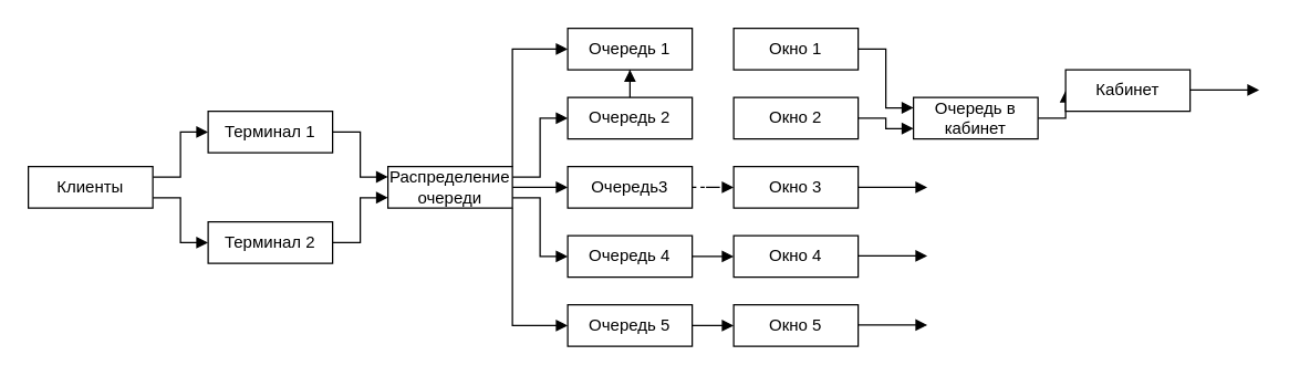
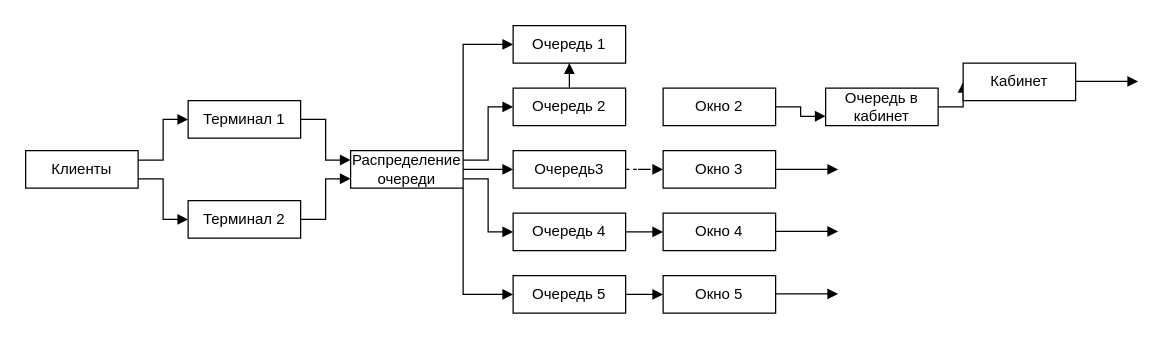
- <mxCell id="25" value="Окно 1" style="rounded=0;whiteSpace=wrap;html=1;" vertex="1" parent="1"><mxGeometry x="530" y="20" width="90" height="30" as="geometry" /></mxCell>
- <mxCell id="24" style="edgeStyle=orthogonalEdgeStyle;rounded=0;orthogonalLoop=1;jettySize=auto;html=1;exitX=1;exitY=0.5;exitDx=0;exitDy=0;entryX=0;entryY=0.25;entryDx=0;entryDy=0;endArrow=block;endFill=1;" edge="1" parent="1" source="25" target="32"><mxGeometry relative="1" as="geometry" /></mxCell>
